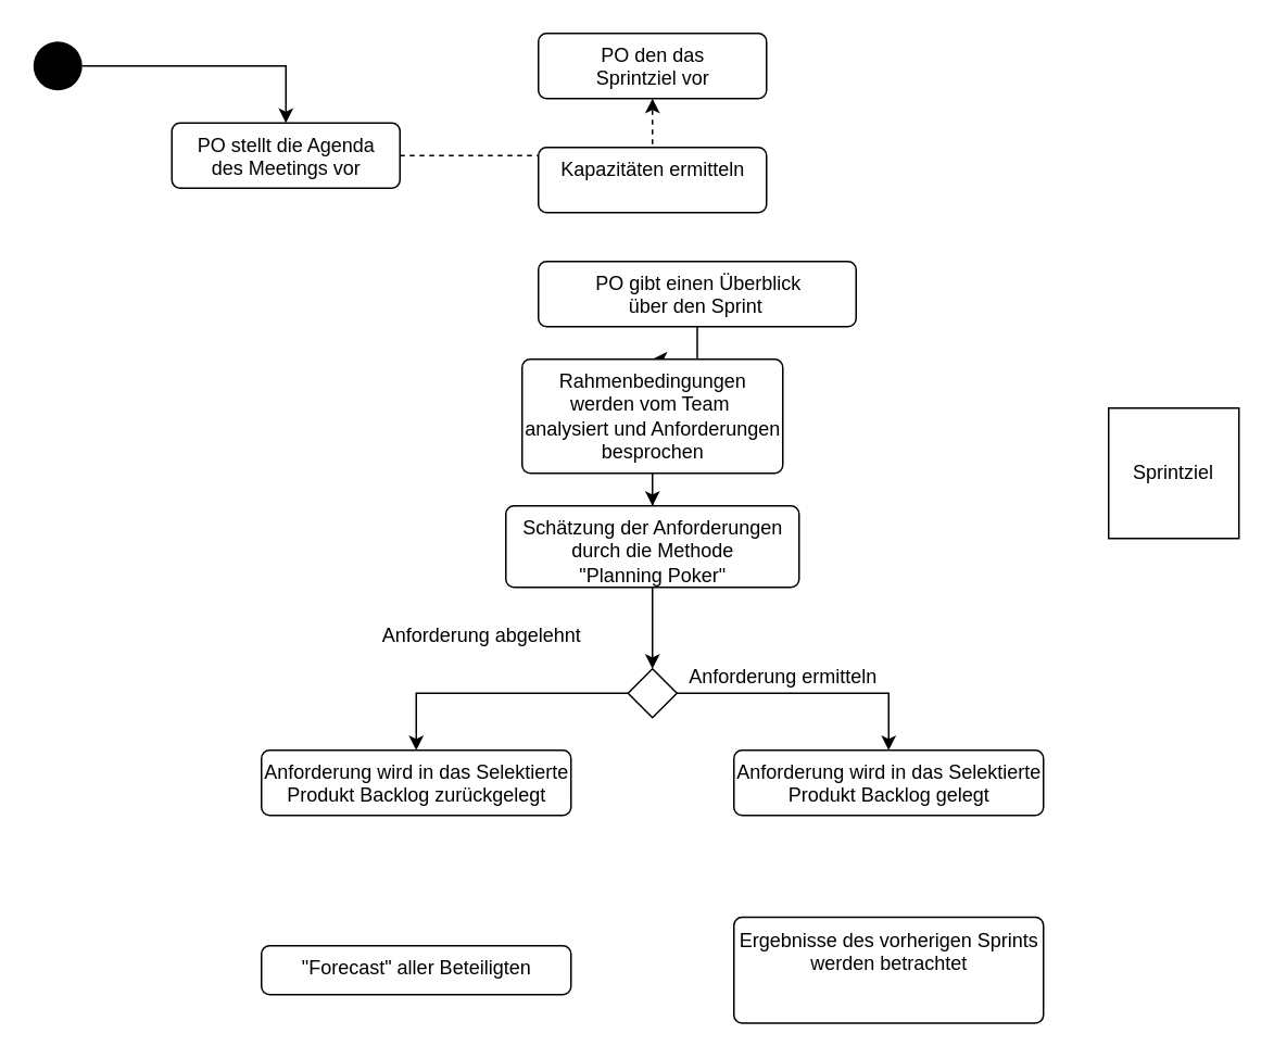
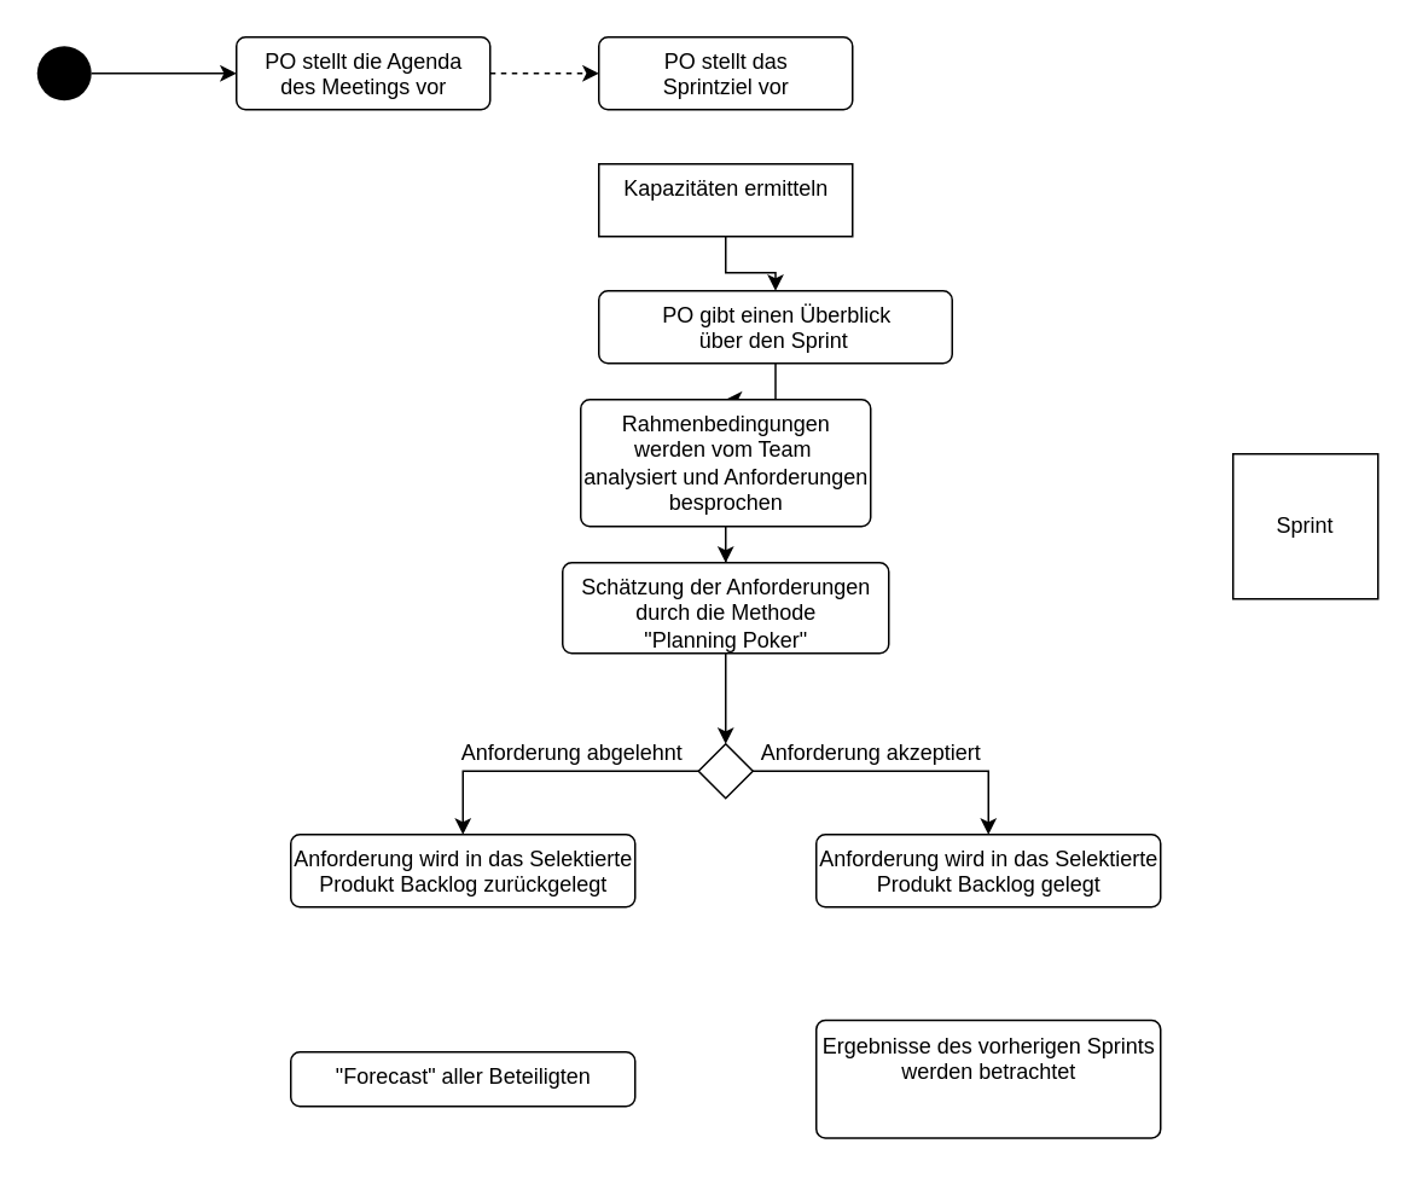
- <mxCell id="6" value="PO den das &lt;br&gt;Sprintziel vor" style="html=1;align=center;verticalAlign=top;rounded=1;absoluteArcSize=1;arcSize=10;dashed=0;" vertex="1" parent="1"><mxGeometry x="330" y="20" width="140" height="40" as="geometry" /></mxCell>
+ <mxCell id="6" value="PO stellt das &lt;br&gt;Sprintziel vor" style="html=1;align=center;verticalAlign=top;rounded=1;absoluteArcSize=1;arcSize=10;dashed=0;" vertex="1" parent="1"><mxGeometry x="330" y="20" width="140" height="40" as="geometry" /></mxCell>
- <mxCell id="5" value="PO stellt die Agenda &lt;br&gt;des Meetings vor" style="html=1;align=center;verticalAlign=top;rounded=1;absoluteArcSize=1;arcSize=10;dashed=0;" vertex="1" parent="1"><mxGeometry x="105" y="75" width="140" height="40" as="geometry" /></mxCell>
+ <mxCell id="5" value="PO stellt die Agenda &lt;br&gt;des Meetings vor" style="html=1;align=center;verticalAlign=top;rounded=1;absoluteArcSize=1;arcSize=10;dashed=0;" vertex="1" parent="1"><mxGeometry x="130" y="20" width="140" height="40" as="geometry" /></mxCell>
- <mxCell id="24" value="Kapazitäten ermitteln" style="html=1;align=center;verticalAlign=top;rounded=1;absoluteArcSize=1;arcSize=10;dashed=0;" vertex="1" parent="1"><mxGeometry x="330" y="90" width="140" height="40" as="geometry" /></mxCell>
+ <mxCell id="24" value="Kapazitäten ermitteln" style="html=1;align=center;verticalAlign=top;absoluteArcSize=1;arcSize=10;dashed=0;rounded=0;" vertex="1" parent="1"><mxGeometry x="330" y="90" width="140" height="40" as="geometry" /></mxCell>
+ <mxCell id="23" style="edgeStyle=orthogonalEdgeStyle;rounded=0;orthogonalLoop=1;jettySize=auto;html=1;" edge="1" parent="1" source="24" target="8"><mxGeometry relative="1" as="geometry" /></mxCell>
- <mxCell id="22" value="Sprintziel" style="whiteSpace=wrap;html=1;" vertex="1" parent="1"><mxGeometry x="680" y="250" width="80" height="80" as="geometry" /></mxCell>
+ <mxCell id="22" value="Sprint" style="whiteSpace=wrap;html=1;" vertex="1" parent="1"><mxGeometry x="680" y="250" width="80" height="80" as="geometry" /></mxCell>
- <mxCell id="19" value="Anforderung abgelehnt" style="text;html=1;align=center;verticalAlign=middle;resizable=0;points=[];autosize=1;" vertex="1" parent="1"><mxGeometry x="225" y="380" width="140" height="20" as="geometry" /></mxCell>
+ <mxCell id="19" value="Anforderung abgelehnt" style="text;html=1;align=center;verticalAlign=middle;resizable=0;points=[];autosize=1;" vertex="1" parent="1"><mxGeometry x="245" y="405" width="140" height="20" as="geometry" /></mxCell>
- <mxCell id="16" value="Anforderung ermitteln" style="text;html=1;align=center;verticalAlign=middle;resizable=0;points=[];autosize=1;" vertex="1" parent="1"><mxGeometry x="410" y="405" width="140" height="20" as="geometry" /></mxCell>
+ <mxCell id="16" value="Anforderung akzeptiert" style="text;html=1;align=center;verticalAlign=middle;resizable=0;points=[];autosize=1;" vertex="1" parent="1"><mxGeometry x="410" y="405" width="140" height="20" as="geometry" /></mxCell>
